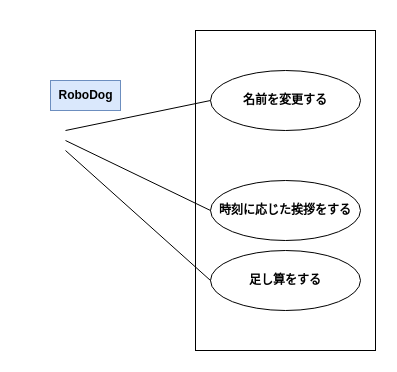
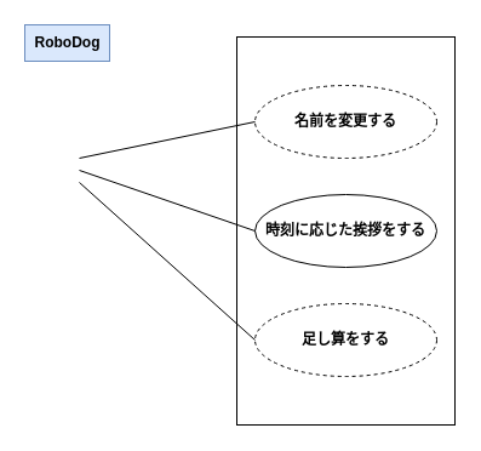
- <mxCell id="2" value="RoboDog" style="text;html=1;align=center;verticalAlign=middle;resizable=0;points=[];autosize=1;strokeColor=#6c8ebf;fillColor=#dae8fc;fontStyle=1" parent="1" vertex="1"><mxGeometry x="50" y="80" width="70" height="30" as="geometry" /></mxCell>
+ <mxCell id="2" value="RoboDog" style="text;html=1;align=center;verticalAlign=middle;resizable=0;points=[];autosize=1;strokeColor=#6c8ebf;fillColor=#dae8fc;fontStyle=1" parent="1" vertex="1"><mxGeometry x="20" y="20" width="70" height="30" as="geometry" /></mxCell>
- <mxCell id="4" value="名前を変更する" style="ellipse;whiteSpace=wrap;html=1;fontStyle=1" parent="1" vertex="1"><mxGeometry x="210" y="70" width="150" height="60" as="geometry" /></mxCell>
+ <mxCell id="4" value="名前を変更する" style="ellipse;whiteSpace=wrap;html=1;fontStyle=1;dashed=1;" parent="1" vertex="1"><mxGeometry x="210" y="70" width="150" height="60" as="geometry" /></mxCell>
- <mxCell id="5" value="時刻に応じた挨拶をする" style="ellipse;whiteSpace=wrap;html=1;fontStyle=1" parent="1" vertex="1"><mxGeometry x="210" y="180" width="150" height="60" as="geometry" /></mxCell>
+ <mxCell id="5" value="時刻に応じた挨拶をする" style="ellipse;whiteSpace=wrap;html=1;fontStyle=1" parent="1" vertex="1"><mxGeometry x="210" y="160" width="150" height="60" as="geometry" /></mxCell>
- <mxCell id="8" value="足し算をする" style="ellipse;whiteSpace=wrap;html=1;fontStyle=1" vertex="1" parent="1"><mxGeometry x="210" y="250" width="150" height="60" as="geometry" /></mxCell>
+ <mxCell id="8" value="足し算をする" style="ellipse;whiteSpace=wrap;html=1;fontStyle=1;dashed=1;" vertex="1" parent="1"><mxGeometry x="210" y="250" width="150" height="60" as="geometry" /></mxCell>
